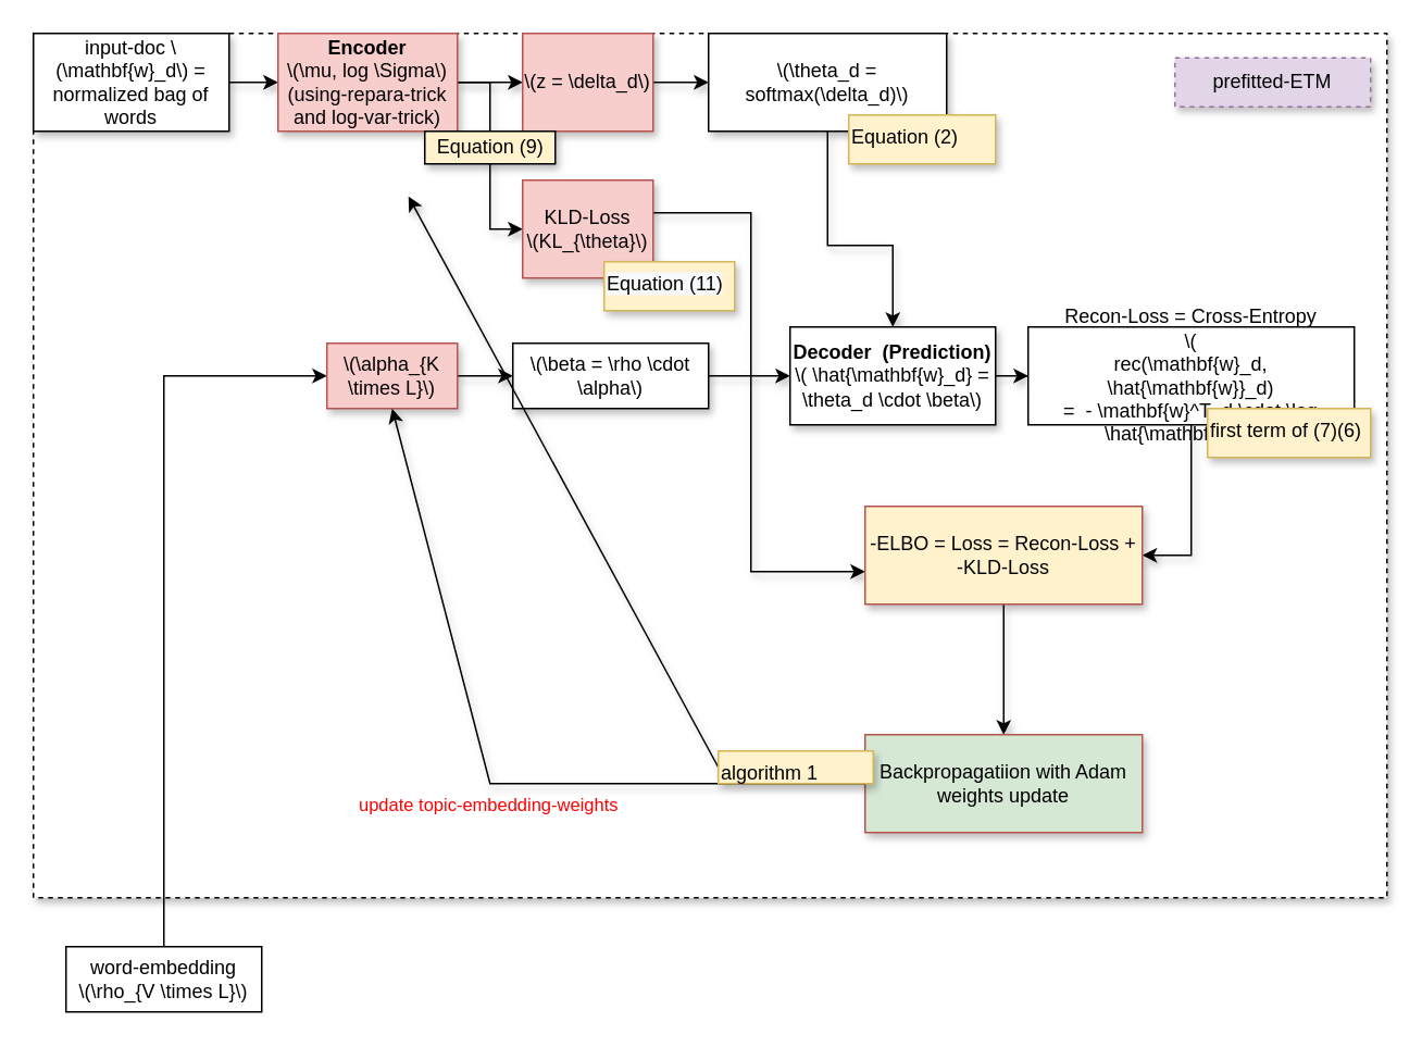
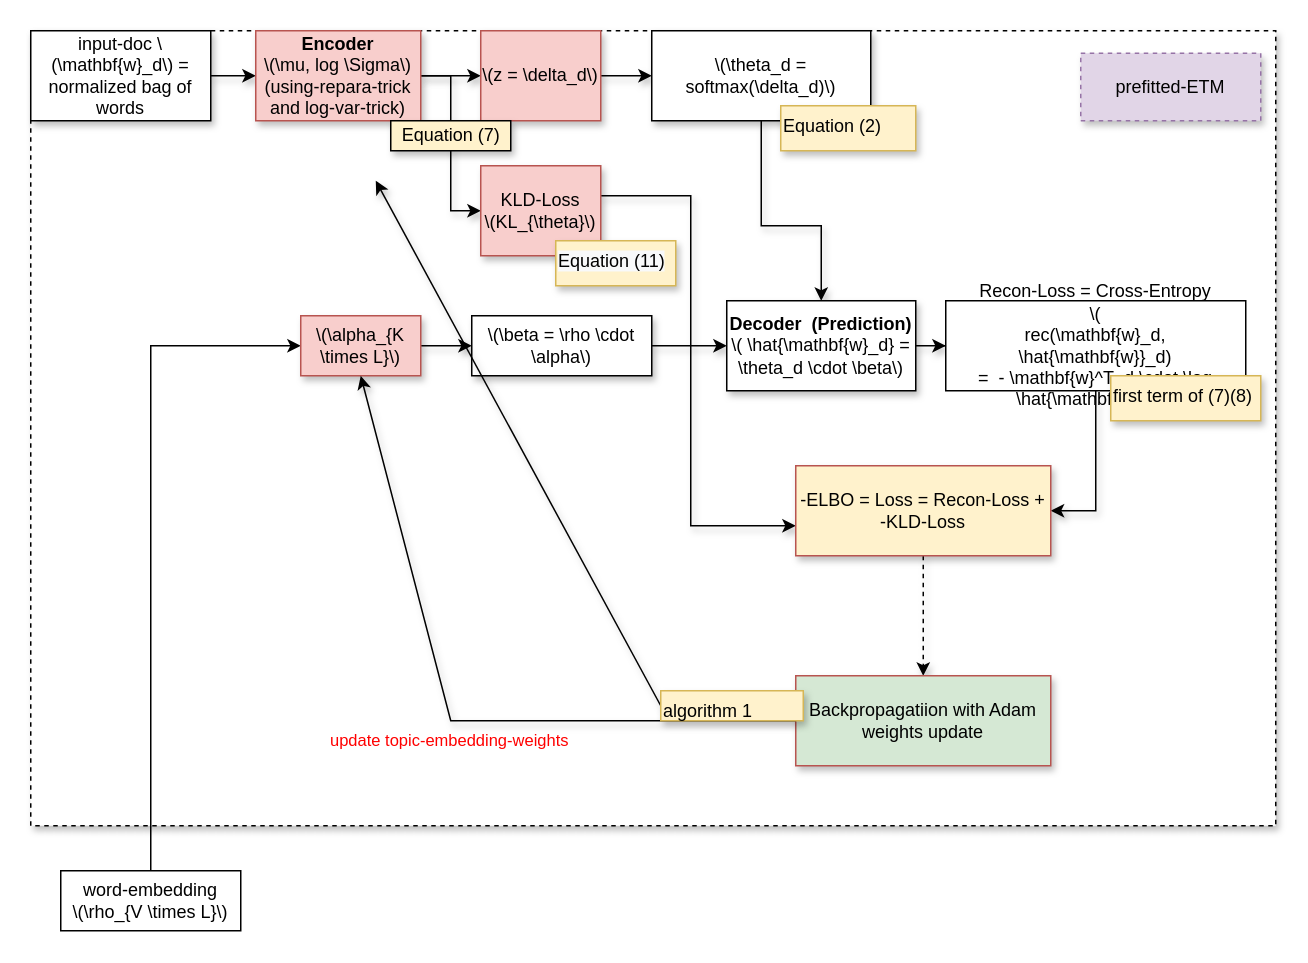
- <mxCell id="34" value="prefitted-ETM" style="text;html=1;strokeColor=#9673a6;fillColor=#e1d5e7;align=center;verticalAlign=middle;whiteSpace=wrap;rounded=0;shadow=1;dashed=1;labelBackgroundColor=none;" vertex="1" parent="1"><mxGeometry x="720" y="35" width="120" height="30" as="geometry" /></mxCell>
+ <mxCell id="34" value="prefitted-ETM" style="text;html=1;strokeColor=#9673a6;fillColor=#e1d5e7;align=center;verticalAlign=middle;whiteSpace=wrap;rounded=0;shadow=1;dashed=1;labelBackgroundColor=none;" vertex="1" parent="1"><mxGeometry x="720" y="35" width="120" height="45" as="geometry" /></mxCell>
- <mxCell id="22" value="Equation (9)" style="text;html=1;align=center;verticalAlign=middle;resizable=0;points=[];autosize=1;strokeColor=default;fillColor=#fff2cc;rounded=0;shadow=1;" vertex="1" parent="1"><mxGeometry x="260" y="80" width="80" height="20" as="geometry" /></mxCell>
+ <mxCell id="22" value="Equation (7)" style="text;html=1;align=center;verticalAlign=middle;resizable=0;points=[];autosize=1;strokeColor=default;fillColor=#fff2cc;rounded=0;shadow=1;" vertex="1" parent="1"><mxGeometry x="260" y="80" width="80" height="20" as="geometry" /></mxCell>
- <mxCell id="27" value="&lt;div style=&quot;text-align: center;&quot;&gt;&lt;span style=&quot;background-color: initial;&quot;&gt;first term of (7)(6)&lt;/span&gt;&lt;/div&gt;" style="text;whiteSpace=wrap;html=1;fillColor=#fff2cc;strokeColor=#d6b656;shadow=1;" vertex="1" parent="1"><mxGeometry x="740" y="250" width="100" height="30" as="geometry" /></mxCell>
+ <mxCell id="27" value="&lt;div style=&quot;text-align: center;&quot;&gt;&lt;span style=&quot;background-color: initial;&quot;&gt;first term of (7)(8)&lt;/span&gt;&lt;/div&gt;" style="text;whiteSpace=wrap;html=1;fillColor=#fff2cc;strokeColor=#d6b656;shadow=1;" vertex="1" parent="1"><mxGeometry x="740" y="250" width="100" height="30" as="geometry" /></mxCell>
- <mxCell id="28" value="" style="edgeStyle=orthogonalEdgeStyle;rounded=0;orthogonalLoop=1;jettySize=auto;html=1;shadow=1;fontColor=#FF0000;" edge="1" parent="1" source="29" target="31"><mxGeometry relative="1" as="geometry" /></mxCell>
+ <mxCell id="28" value="" style="edgeStyle=orthogonalEdgeStyle;rounded=0;orthogonalLoop=1;jettySize=auto;html=1;shadow=1;fontColor=#FF0000;dashed=1;" edge="1" parent="1" source="29" target="31"><mxGeometry relative="1" as="geometry" /></mxCell>
